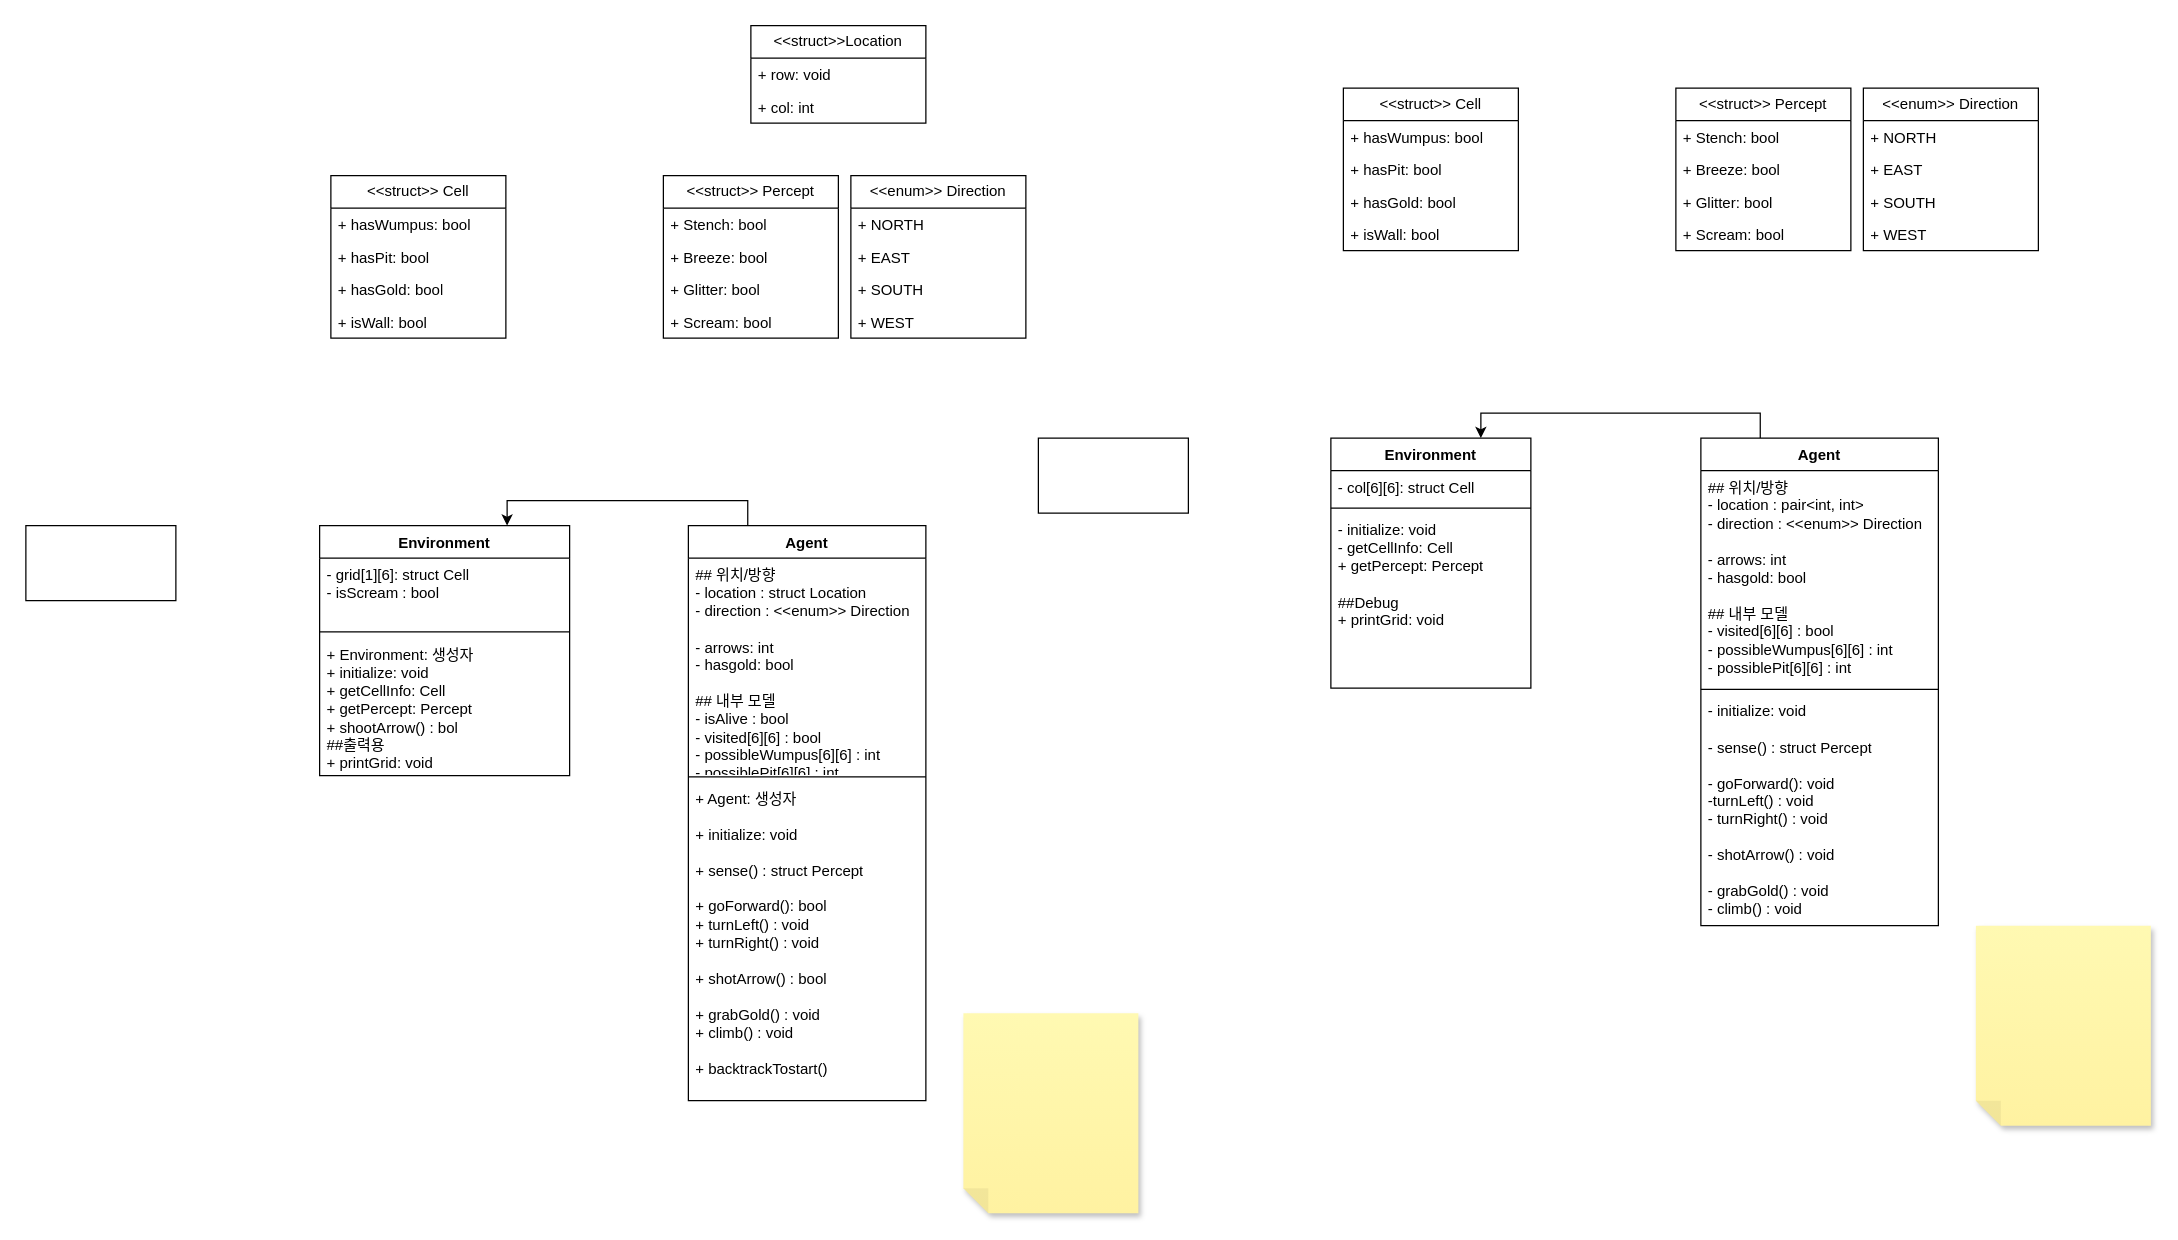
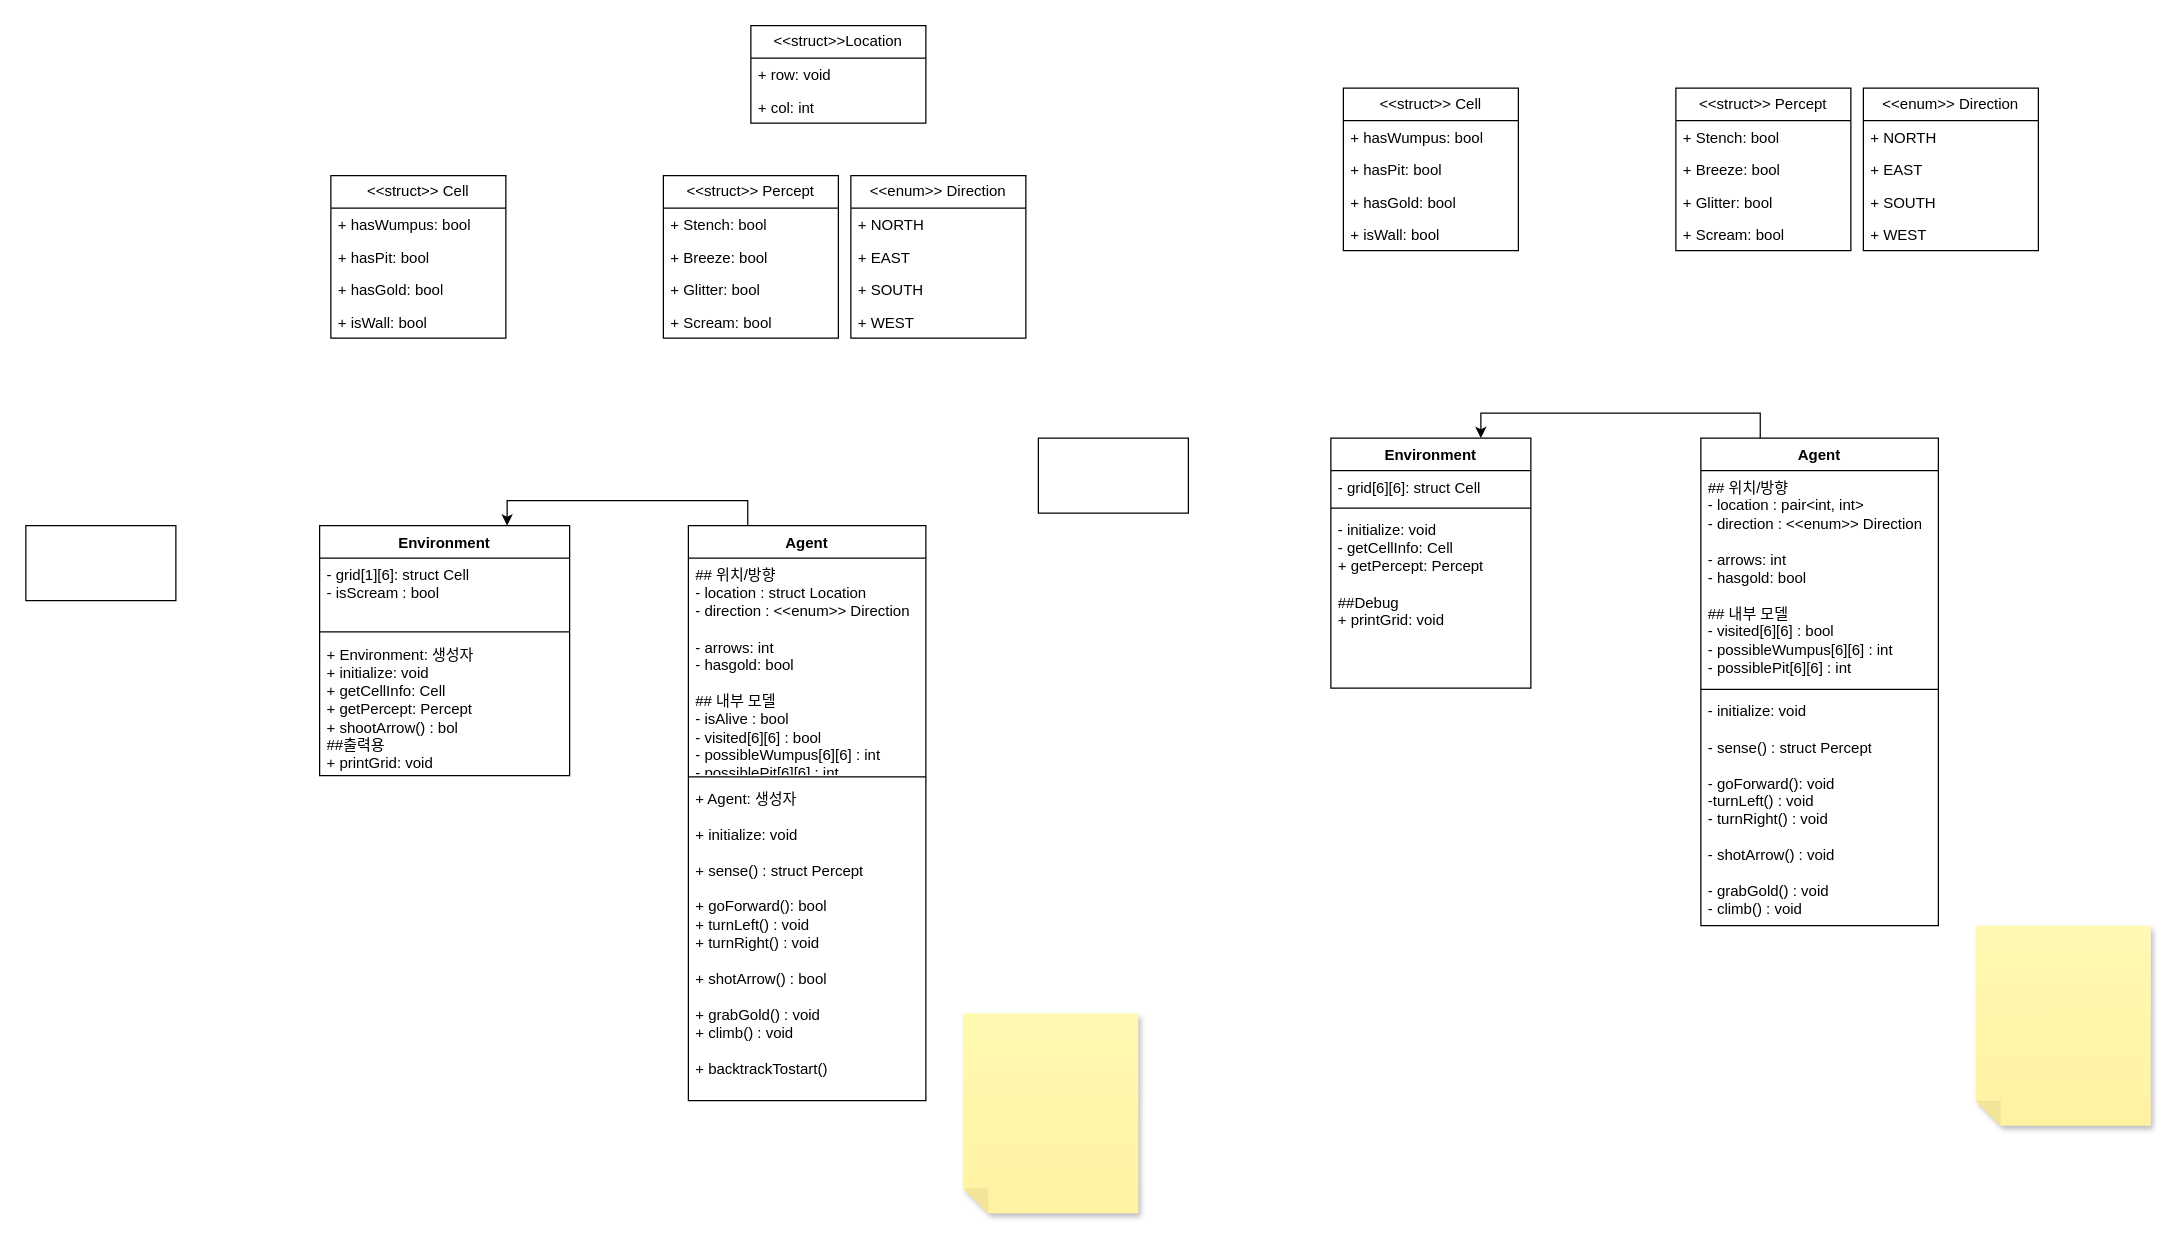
- <mxCell id="29" value="- col[6][6]: struct Cell" style="text;strokeColor=none;fillColor=none;align=left;verticalAlign=top;spacingLeft=4;spacingRight=4;overflow=hidden;rotatable=0;points=[[0,0.5],[1,0.5]];portConstraint=eastwest;whiteSpace=wrap;html=1;" vertex="1" parent="28"><mxGeometry y="26" width="160" height="26" as="geometry" /></mxCell>
+ <mxCell id="29" value="- grid[6][6]: struct Cell" style="text;strokeColor=none;fillColor=none;align=left;verticalAlign=top;spacingLeft=4;spacingRight=4;overflow=hidden;rotatable=0;points=[[0,0.5],[1,0.5]];portConstraint=eastwest;whiteSpace=wrap;html=1;" vertex="1" parent="28"><mxGeometry y="26" width="160" height="26" as="geometry" /></mxCell>
